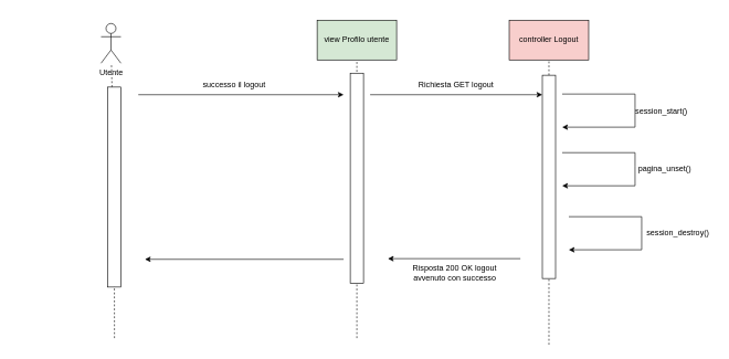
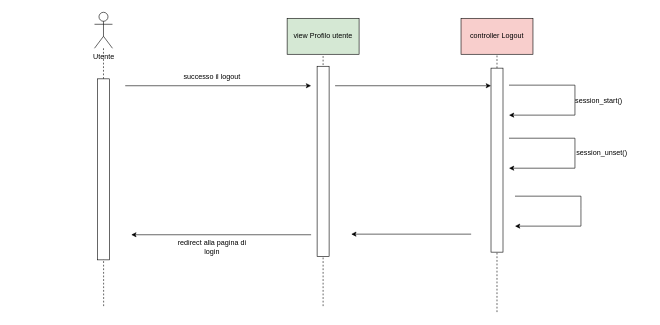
- <mxCell id="2" value="Utente" style="shape=umlActor;verticalLabelPosition=bottom;verticalAlign=top;html=1;outlineConnect=0;" parent="1" vertex="1"><mxGeometry x="151.75" y="35" width="30" height="60" as="geometry" /></mxCell>
+ <mxCell id="2" value="Utente" style="shape=umlActor;verticalLabelPosition=bottom;verticalAlign=top;html=1;outlineConnect=0;" parent="1" vertex="1"><mxGeometry x="156.75" y="20" width="30" height="60" as="geometry" /></mxCell>
- <mxCell id="7" value="Richiesta GET logout" style="text;html=1;align=center;verticalAlign=middle;whiteSpace=wrap;rounded=0;" parent="1" vertex="1"><mxGeometry x="618" y="111.5" width="140" height="30" as="geometry" /></mxCell>
- <mxCell id="24" value="pagina_unset()" style="text;html=1;align=center;verticalAlign=middle;whiteSpace=wrap;rounded=0;" vertex="1" parent="1"><mxGeometry x="958" y="240" width="90" height="30" as="geometry" /></mxCell>
+ <mxCell id="24" value="session_unset()" style="text;html=1;align=center;verticalAlign=middle;whiteSpace=wrap;rounded=0;" vertex="1" parent="1"><mxGeometry x="958" y="240" width="90" height="30" as="geometry" /></mxCell>
- <mxCell id="26" value="session_destroy()" style="text;html=1;align=center;verticalAlign=middle;whiteSpace=wrap;rounded=0;" vertex="1" parent="1"><mxGeometry x="968" y="336.63" width="110" height="30" as="geometry" /></mxCell>
+ <mxCell id="17" value="redirect alla pagina di login" style="text;html=1;align=center;verticalAlign=middle;whiteSpace=wrap;rounded=0;" parent="1" vertex="1"><mxGeometry x="288" y="396" width="130" height="30" as="geometry" /></mxCell>
- <mxCell id="11" value="Risposta 200 OK logout avvenuto con successo" style="text;html=1;align=center;verticalAlign=middle;whiteSpace=wrap;rounded=0;" parent="1" vertex="1"><mxGeometry x="621.13" y="396" width="130" height="30" as="geometry" /></mxCell>
